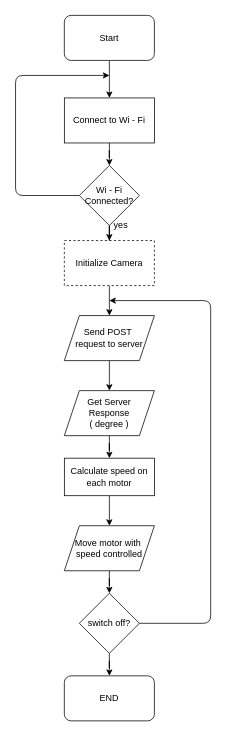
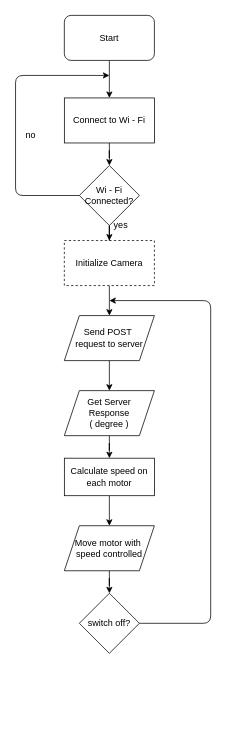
+ <mxCell id="22" value="no" style="text;html=1;align=center;verticalAlign=middle;resizable=0;points=[];autosize=1;strokeColor=none;" vertex="1" parent="1"><mxGeometry x="25" y="170" width="30" height="20" as="geometry" /></mxCell>
- <mxCell id="16" value="" style="edgeStyle=orthogonalEdgeStyle;rounded=0;orthogonalLoop=1;jettySize=auto;html=1;" edge="1" parent="1" source="17" target="23"><mxGeometry relative="1" as="geometry" /></mxCell>
- <mxCell id="23" value="END" style="rounded=1;whiteSpace=wrap;html=1;" vertex="1" parent="1"><mxGeometry x="85" y="900" width="120" height="60" as="geometry" /></mxCell>
